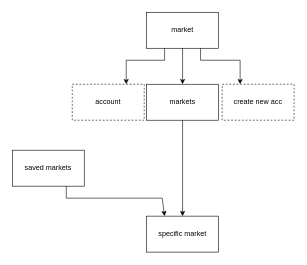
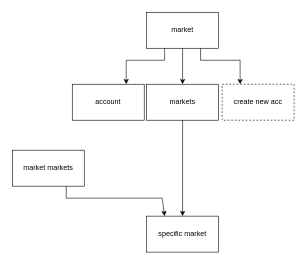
- <mxCell id="6" value="account" style="rounded=0;whiteSpace=wrap;html=1;dashed=1;" vertex="1" parent="1"><mxGeometry x="120" y="140" width="120" height="60" as="geometry" /></mxCell>
+ <mxCell id="6" value="account" style="rounded=0;whiteSpace=wrap;html=1;" vertex="1" parent="1"><mxGeometry x="120" y="140" width="120" height="60" as="geometry" /></mxCell>
- <mxCell id="7" value="saved markets" style="rounded=0;whiteSpace=wrap;html=1;" vertex="1" parent="1"><mxGeometry x="20" y="250" width="120" height="60" as="geometry" /></mxCell>
+ <mxCell id="7" value="market markets" style="rounded=0;whiteSpace=wrap;html=1;" vertex="1" parent="1"><mxGeometry x="20" y="250" width="120" height="60" as="geometry" /></mxCell>
